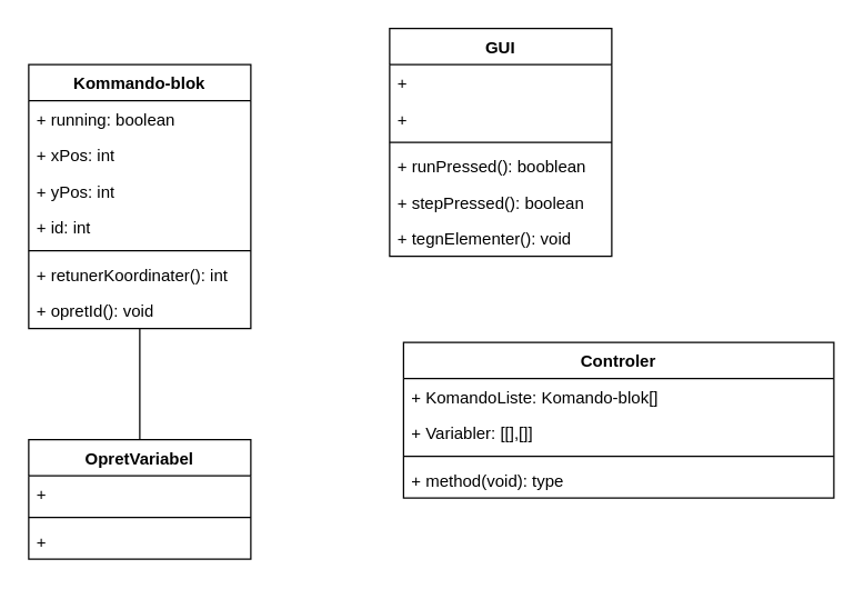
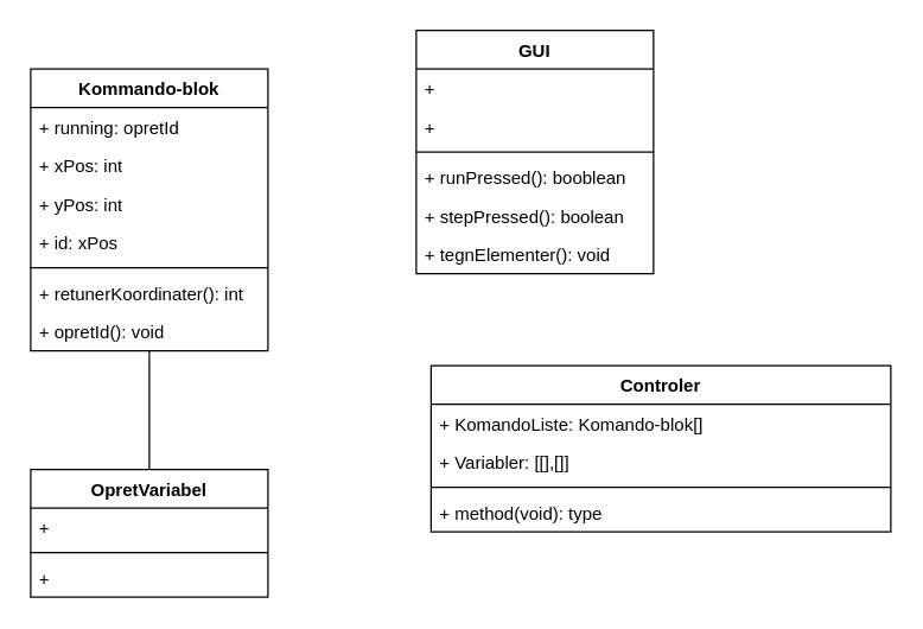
- <mxCell id="4" value="+ running: boolean" style="text;strokeColor=none;fillColor=none;align=left;verticalAlign=top;spacingLeft=4;spacingRight=4;overflow=hidden;rotatable=0;points=[[0,0.5],[1,0.5]];portConstraint=eastwest;whiteSpace=wrap;html=1;" vertex="1" parent="3"><mxGeometry y="26" width="160" height="26" as="geometry" /></mxCell>
+ <mxCell id="4" value="+ running: opretId" style="text;strokeColor=none;fillColor=none;align=left;verticalAlign=top;spacingLeft=4;spacingRight=4;overflow=hidden;rotatable=0;points=[[0,0.5],[1,0.5]];portConstraint=eastwest;whiteSpace=wrap;html=1;" vertex="1" parent="3"><mxGeometry y="26" width="160" height="26" as="geometry" /></mxCell>
- <mxCell id="7" value="+ id: int" style="text;strokeColor=none;fillColor=none;align=left;verticalAlign=top;spacingLeft=4;spacingRight=4;overflow=hidden;rotatable=0;points=[[0,0.5],[1,0.5]];portConstraint=eastwest;whiteSpace=wrap;html=1;" vertex="1" parent="3"><mxGeometry y="104" width="160" height="26" as="geometry" /></mxCell>
+ <mxCell id="7" value="+ id: xPos" style="text;strokeColor=none;fillColor=none;align=left;verticalAlign=top;spacingLeft=4;spacingRight=4;overflow=hidden;rotatable=0;points=[[0,0.5],[1,0.5]];portConstraint=eastwest;whiteSpace=wrap;html=1;" vertex="1" parent="3"><mxGeometry y="104" width="160" height="26" as="geometry" /></mxCell>
